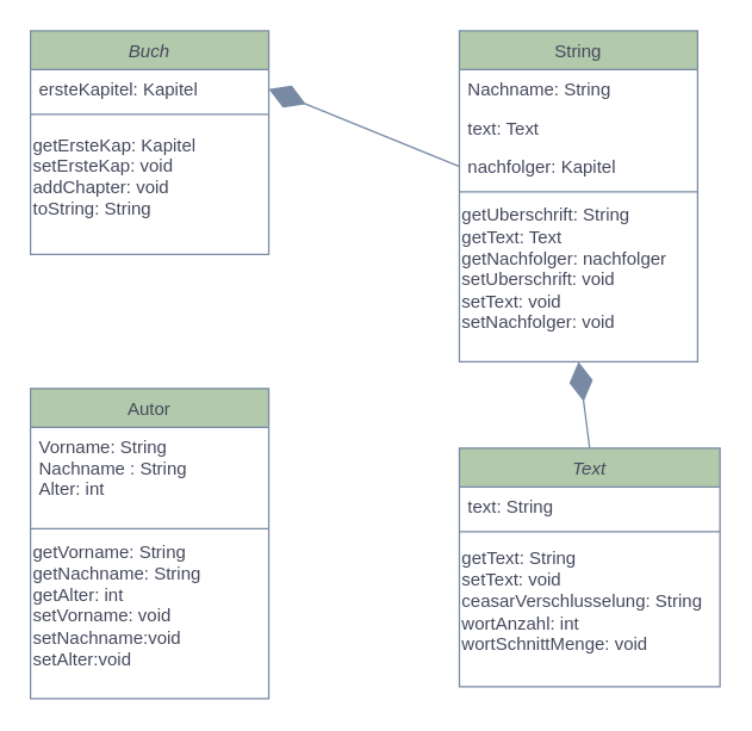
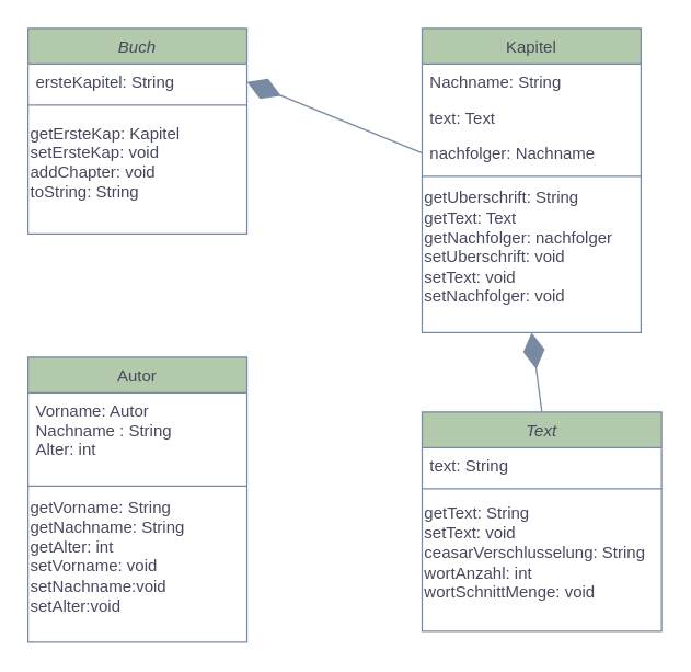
- <mxCell id="10" value="String" style="swimlane;fontStyle=0;align=center;verticalAlign=top;childLayout=stackLayout;horizontal=1;startSize=26;horizontalStack=0;resizeParent=1;resizeLast=0;collapsible=1;marginBottom=0;rounded=0;shadow=0;strokeWidth=1;labelBackgroundColor=none;fillColor=#B2C9AB;strokeColor=#788AA3;fontColor=#46495D;" parent="1" vertex="1"><mxGeometry x="308" y="20" width="160" height="222" as="geometry"><mxRectangle x="550" y="140" width="160" height="26" as="alternateBounds" /></mxGeometry></mxCell>
+ <mxCell id="10" value="Kapitel" style="swimlane;fontStyle=0;align=center;verticalAlign=top;childLayout=stackLayout;horizontal=1;startSize=26;horizontalStack=0;resizeParent=1;resizeLast=0;collapsible=1;marginBottom=0;rounded=0;shadow=0;strokeWidth=1;labelBackgroundColor=none;fillColor=#B2C9AB;strokeColor=#788AA3;fontColor=#46495D;" parent="1" vertex="1"><mxGeometry x="308" y="20" width="160" height="222" as="geometry"><mxRectangle x="550" y="140" width="160" height="26" as="alternateBounds" /></mxGeometry></mxCell>
- <mxCell id="3" value="ersteKapitel: Kapitel    " style="text;align=left;verticalAlign=top;spacingLeft=4;spacingRight=4;overflow=hidden;rotatable=0;points=[[0,0.5],[1,0.5]];portConstraint=eastwest;labelBackgroundColor=none;fontColor=#46495D;" parent="2" vertex="1"><mxGeometry y="26" width="160" height="26" as="geometry" /></mxCell>
+ <mxCell id="3" value="ersteKapitel: String    " style="text;align=left;verticalAlign=top;spacingLeft=4;spacingRight=4;overflow=hidden;rotatable=0;points=[[0,0.5],[1,0.5]];portConstraint=eastwest;labelBackgroundColor=none;fontColor=#46495D;" parent="2" vertex="1"><mxGeometry y="26" width="160" height="26" as="geometry" /></mxCell>
- <mxCell id="13" value="nachfolger: Kapitel" style="text;align=left;verticalAlign=top;spacingLeft=4;spacingRight=4;overflow=hidden;rotatable=0;points=[[0,0.5],[1,0.5]];portConstraint=eastwest;rounded=0;shadow=0;html=0;labelBackgroundColor=none;fontColor=#46495D;" parent="10" vertex="1"><mxGeometry y="78" width="160" height="26" as="geometry" /></mxCell>
+ <mxCell id="13" value="nachfolger: Nachname" style="text;align=left;verticalAlign=top;spacingLeft=4;spacingRight=4;overflow=hidden;rotatable=0;points=[[0,0.5],[1,0.5]];portConstraint=eastwest;rounded=0;shadow=0;html=0;labelBackgroundColor=none;fontColor=#46495D;" parent="10" vertex="1"><mxGeometry y="78" width="160" height="26" as="geometry" /></mxCell>
- <mxCell id="7" value="Vorname: String&#10;Nachname : String&#10;Alter: int&#10;" style="text;align=left;verticalAlign=top;spacingLeft=4;spacingRight=4;overflow=hidden;rotatable=0;points=[[0,0.5],[1,0.5]];portConstraint=eastwest;labelBackgroundColor=none;fontColor=#46495D;" parent="6" vertex="1"><mxGeometry y="26" width="160" height="64" as="geometry" /></mxCell>
+ <mxCell id="7" value="Vorname: Autor&#10;Nachname : String&#10;Alter: int&#10;" style="text;align=left;verticalAlign=top;spacingLeft=4;spacingRight=4;overflow=hidden;rotatable=0;points=[[0,0.5],[1,0.5]];portConstraint=eastwest;labelBackgroundColor=none;fontColor=#46495D;" parent="6" vertex="1"><mxGeometry y="26" width="160" height="64" as="geometry" /></mxCell>
